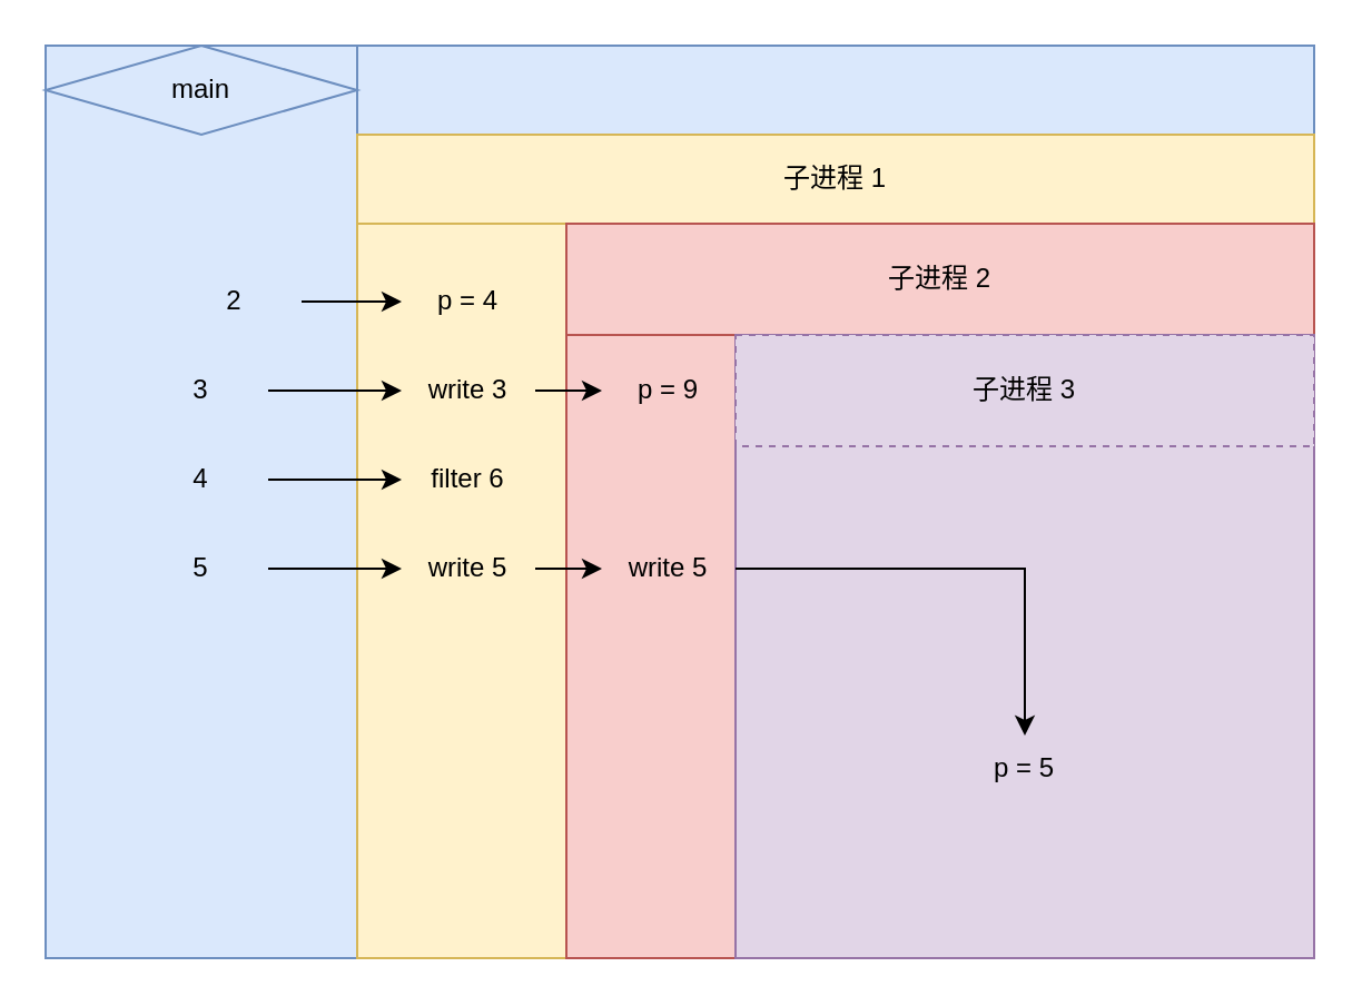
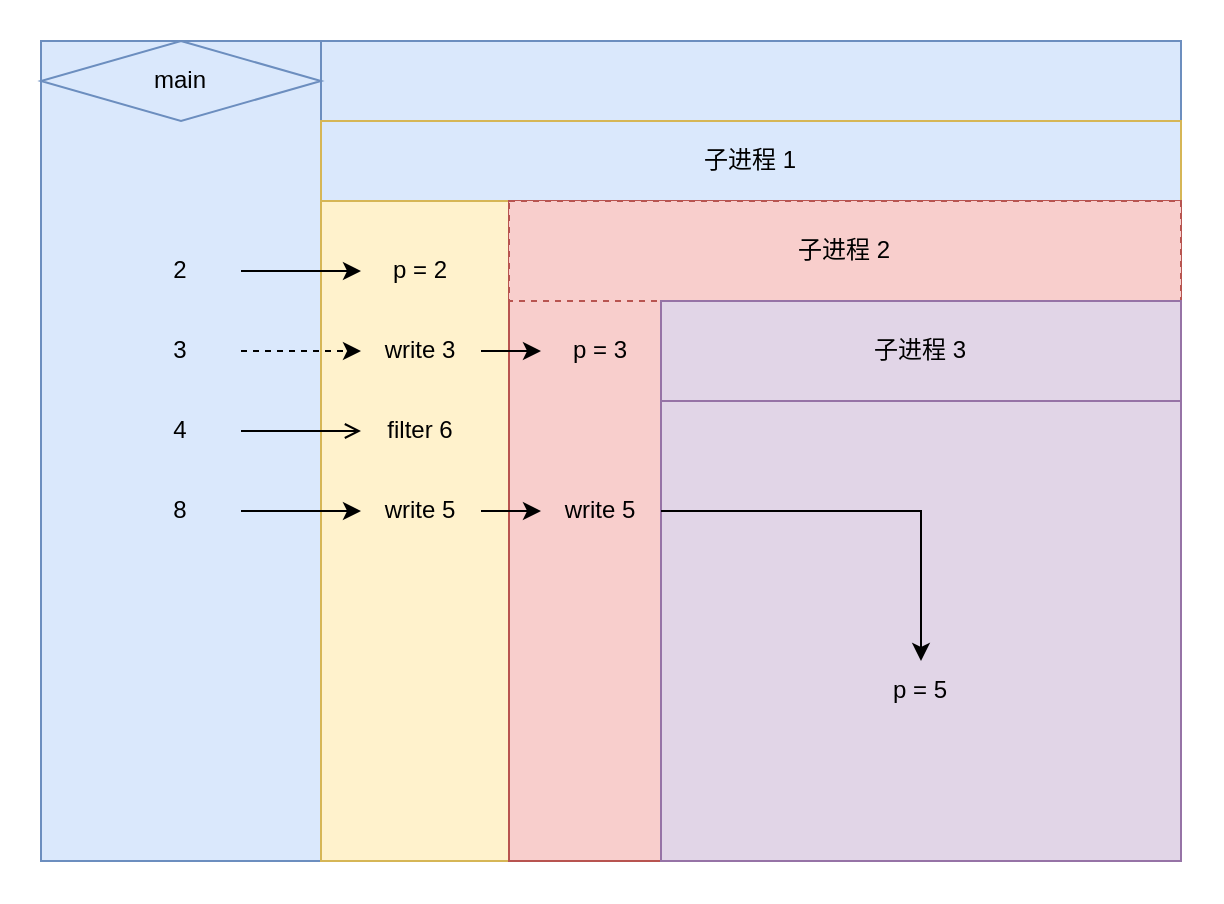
- <mxCell id="10" value="子进程 1" style="rounded=0;whiteSpace=wrap;html=1;fillColor=#fff2cc;strokeColor=#d6b656;" vertex="1" parent="1"><mxGeometry x="160" y="60" width="430" height="40" as="geometry" /></mxCell>
+ <mxCell id="10" value="子进程 1" style="rounded=0;whiteSpace=wrap;html=1;fillColor=#dae8fc;strokeColor=#d6b656;" vertex="1" parent="1"><mxGeometry x="160" y="60" width="430" height="40" as="geometry" /></mxCell>
- <mxCell id="19" value="子进程 2" style="rounded=0;whiteSpace=wrap;html=1;fillColor=#f8cecc;strokeColor=#b85450;" vertex="1" parent="1"><mxGeometry x="254" y="100" width="336" height="50" as="geometry" /></mxCell>
+ <mxCell id="19" value="子进程 2" style="rounded=0;whiteSpace=wrap;html=1;fillColor=#f8cecc;strokeColor=#b85450;dashed=1;" vertex="1" parent="1"><mxGeometry x="254" y="100" width="336" height="50" as="geometry" /></mxCell>
- <mxCell id="5" value="2" style="text;html=1;strokeColor=none;fillColor=none;align=center;verticalAlign=middle;whiteSpace=wrap;rounded=0;" vertex="1" parent="1"><mxGeometry x="75" y="120" width="60" height="30" as="geometry" /></mxCell>
+ <mxCell id="5" value="2" style="text;html=1;strokeColor=none;fillColor=none;align=center;verticalAlign=middle;whiteSpace=wrap;rounded=0;" vertex="1" parent="1"><mxGeometry x="60" y="120" width="60" height="30" as="geometry" /></mxCell>
- <mxCell id="12" value="p = 4" style="text;html=1;strokeColor=none;fillColor=none;align=center;verticalAlign=middle;whiteSpace=wrap;rounded=0;" vertex="1" parent="1"><mxGeometry x="180" y="120" width="60" height="30" as="geometry" /></mxCell>
+ <mxCell id="12" value="p = 2" style="text;html=1;strokeColor=none;fillColor=none;align=center;verticalAlign=middle;whiteSpace=wrap;rounded=0;" vertex="1" parent="1"><mxGeometry x="180" y="120" width="60" height="30" as="geometry" /></mxCell>
- <mxCell id="16" value="" style="edgeStyle=orthogonalEdgeStyle;rounded=0;orthogonalLoop=1;jettySize=auto;html=1;" edge="1" parent="1" source="6" target="15"><mxGeometry relative="1" as="geometry" /></mxCell>
+ <mxCell id="16" value="" style="edgeStyle=orthogonalEdgeStyle;rounded=0;orthogonalLoop=1;jettySize=auto;html=1;dashed=1;" edge="1" parent="1" source="6" target="15"><mxGeometry relative="1" as="geometry" /></mxCell>
- <mxCell id="20" value="p = 9" style="text;html=1;strokeColor=none;fillColor=none;align=center;verticalAlign=middle;whiteSpace=wrap;rounded=0;" vertex="1" parent="1"><mxGeometry x="270" y="160" width="60" height="30" as="geometry" /></mxCell>
+ <mxCell id="20" value="p = 3" style="text;html=1;strokeColor=none;fillColor=none;align=center;verticalAlign=middle;whiteSpace=wrap;rounded=0;" vertex="1" parent="1"><mxGeometry x="270" y="160" width="60" height="30" as="geometry" /></mxCell>
- <mxCell id="22" value="子进程 3" style="rounded=0;whiteSpace=wrap;html=1;fillColor=#e1d5e7;strokeColor=#9673a6;dashed=1;" vertex="1" parent="1"><mxGeometry x="330" y="150" width="260" height="50" as="geometry" /></mxCell>
+ <mxCell id="22" value="子进程 3" style="rounded=0;whiteSpace=wrap;html=1;fillColor=#e1d5e7;strokeColor=#9673a6;" vertex="1" parent="1"><mxGeometry x="330" y="150" width="260" height="50" as="geometry" /></mxCell>
- <mxCell id="18" value="" style="edgeStyle=orthogonalEdgeStyle;rounded=0;orthogonalLoop=1;jettySize=auto;html=1;" edge="1" parent="1" source="7" target="17"><mxGeometry relative="1" as="geometry" /></mxCell>
+ <mxCell id="18" value="" style="edgeStyle=orthogonalEdgeStyle;rounded=0;orthogonalLoop=1;jettySize=auto;html=1;endArrow=open;" edge="1" parent="1" source="7" target="17"><mxGeometry relative="1" as="geometry" /></mxCell>
- <mxCell id="24" value="5" style="text;html=1;strokeColor=none;fillColor=none;align=center;verticalAlign=middle;whiteSpace=wrap;rounded=0;" vertex="1" parent="1"><mxGeometry x="60" y="240" width="60" height="30" as="geometry" /></mxCell>
+ <mxCell id="24" value="8" style="text;html=1;strokeColor=none;fillColor=none;align=center;verticalAlign=middle;whiteSpace=wrap;rounded=0;" vertex="1" parent="1"><mxGeometry x="60" y="240" width="60" height="30" as="geometry" /></mxCell>
